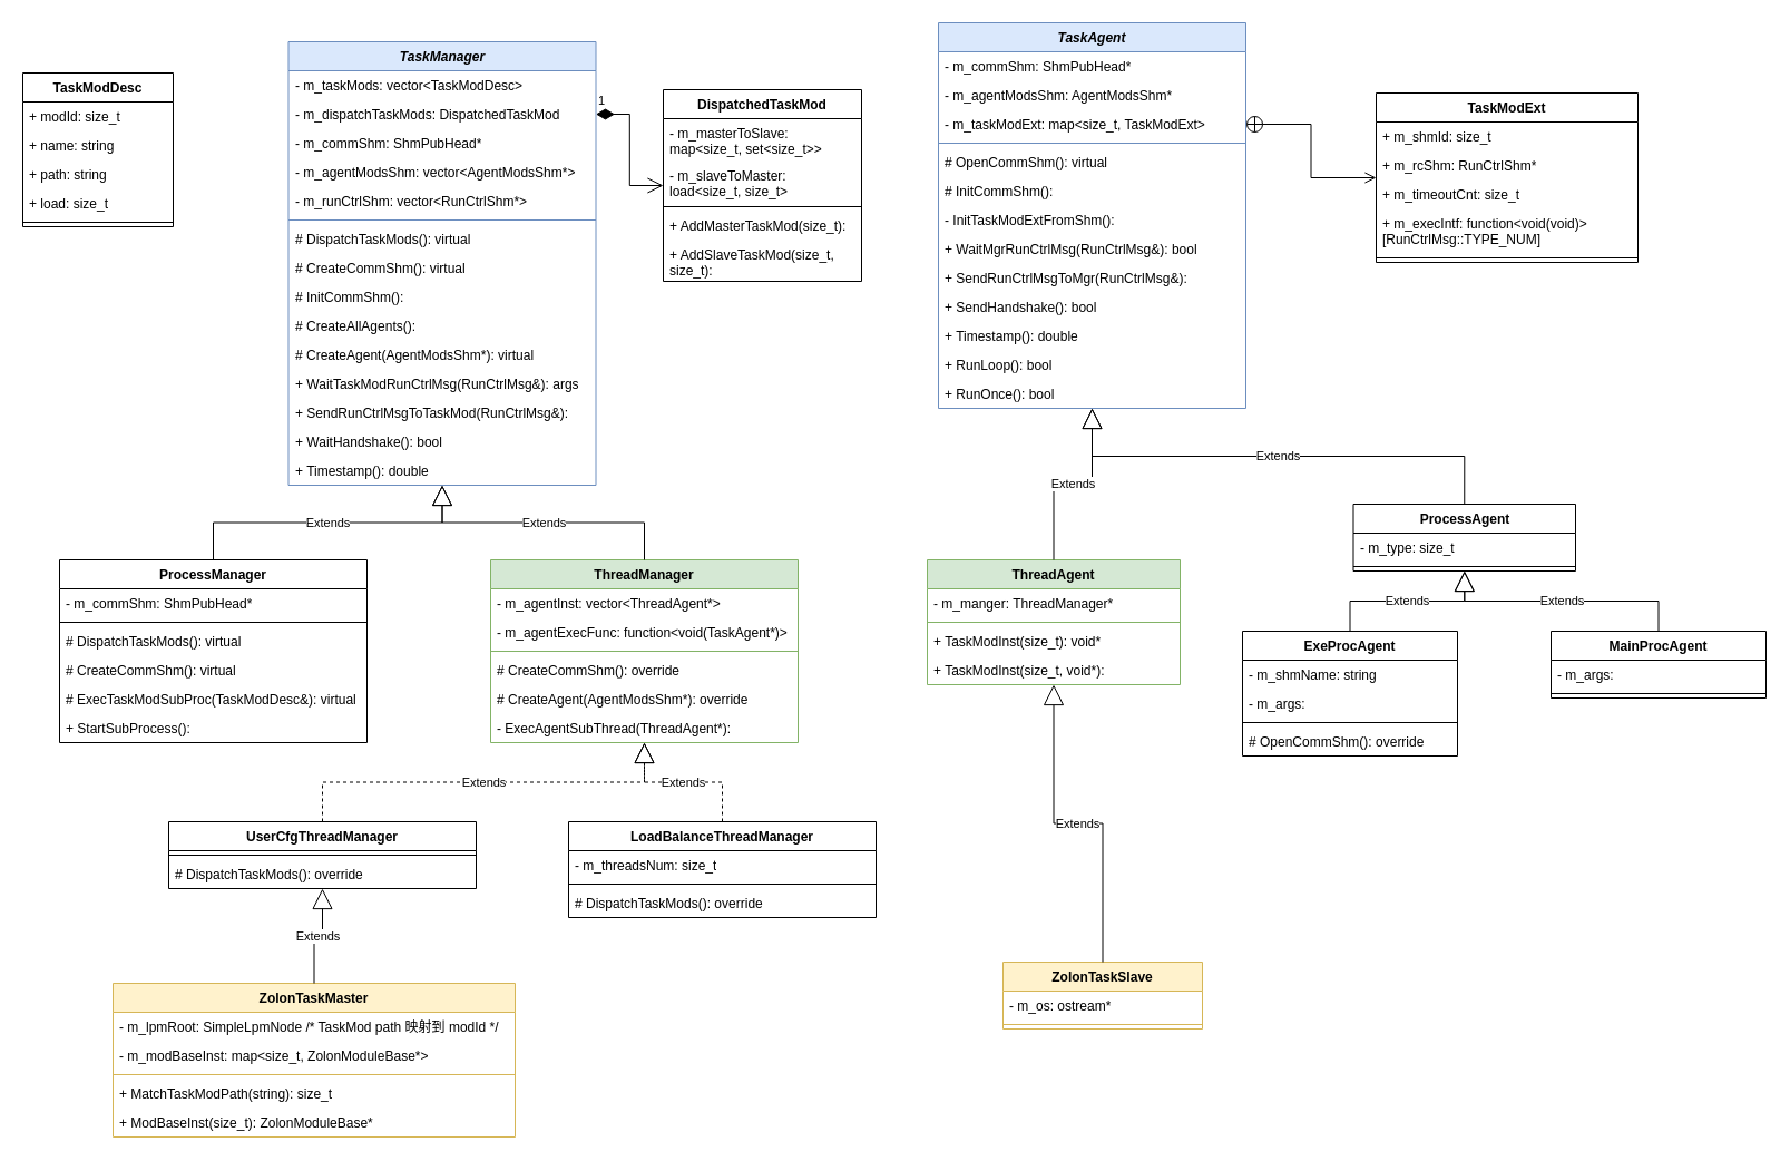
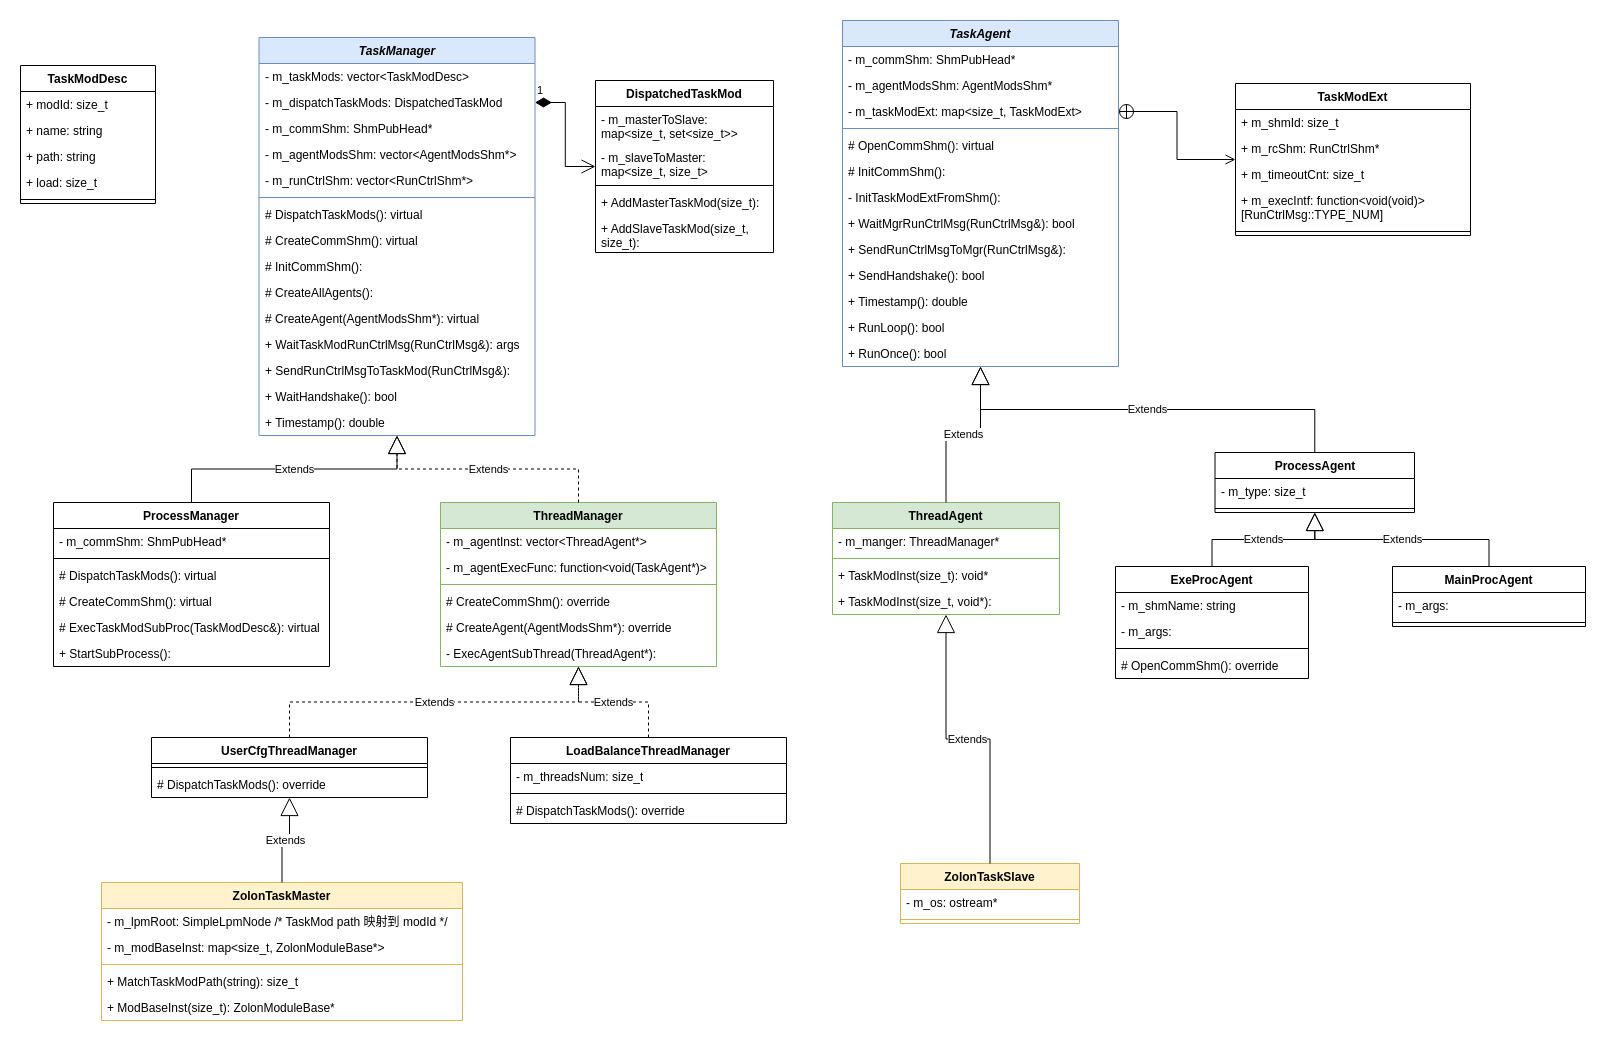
- <mxCell id="103" value="- m_slaveToMaster: load&amp;lt;size_t, size_t&amp;gt;" style="text;strokeColor=none;fillColor=none;align=left;verticalAlign=top;spacingLeft=4;spacingRight=4;overflow=hidden;rotatable=0;points=[[0,0.5],[1,0.5]];portConstraint=eastwest;whiteSpace=wrap;html=1;" vertex="1" parent="101"><mxGeometry y="64" width="178" height="37" as="geometry" /></mxCell>
+ <mxCell id="103" value="- m_slaveToMaster: map&amp;lt;size_t, size_t&amp;gt;" style="text;strokeColor=none;fillColor=none;align=left;verticalAlign=top;spacingLeft=4;spacingRight=4;overflow=hidden;rotatable=0;points=[[0,0.5],[1,0.5]];portConstraint=eastwest;whiteSpace=wrap;html=1;" vertex="1" parent="101"><mxGeometry y="64" width="178" height="37" as="geometry" /></mxCell>
- <mxCell id="52" value="Extends" style="endArrow=block;endSize=16;endFill=0;html=1;rounded=0;edgeStyle=orthogonalEdgeStyle;" edge="1" parent="1" source="24" target="2"><mxGeometry width="160" relative="1" as="geometry"><mxPoint x="691" y="480" as="sourcePoint" /><mxPoint x="851" y="480" as="targetPoint" /></mxGeometry></mxCell>
+ <mxCell id="52" value="Extends" style="endArrow=block;endSize=16;endFill=0;html=1;rounded=0;edgeStyle=orthogonalEdgeStyle;dashed=1;" edge="1" parent="1" source="24" target="2"><mxGeometry width="160" relative="1" as="geometry"><mxPoint x="691" y="480" as="sourcePoint" /><mxPoint x="851" y="480" as="targetPoint" /></mxGeometry></mxCell>
